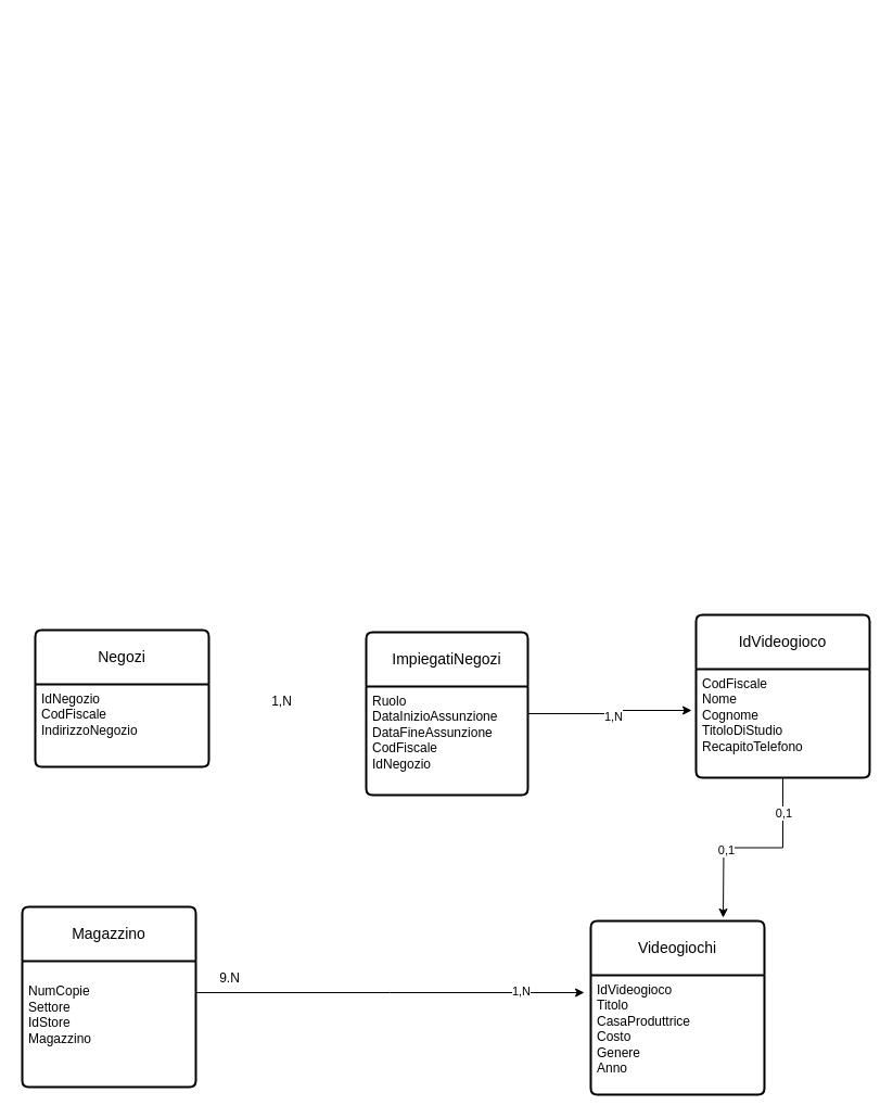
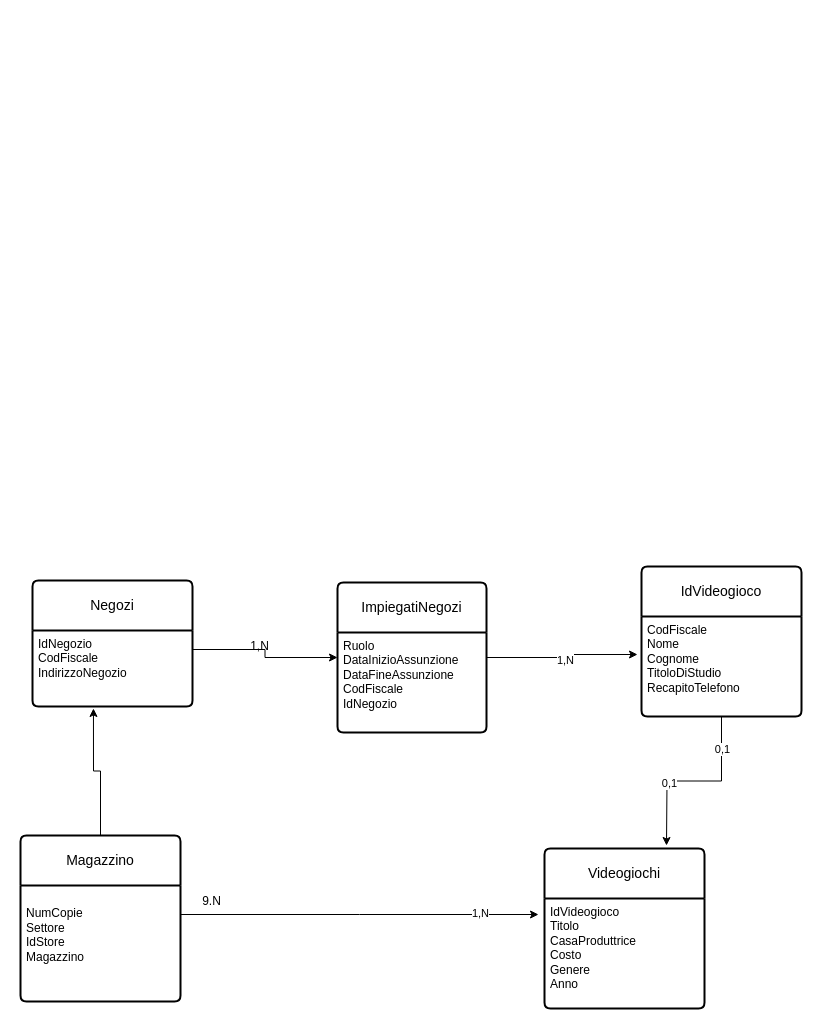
+ <mxCell id="15" style="edgeStyle=orthogonalEdgeStyle;rounded=0;orthogonalLoop=1;jettySize=auto;html=1;exitX=1;exitY=0.25;exitDx=0;exitDy=0;entryX=0;entryY=0.5;entryDx=0;entryDy=0;" parent="1" source="6" target="13" edge="1"><mxGeometry relative="1" as="geometry" /></mxCell>
+ <mxCell id="19" style="edgeStyle=orthogonalEdgeStyle;rounded=0;orthogonalLoop=1;jettySize=auto;html=1;exitX=0.5;exitY=0;exitDx=0;exitDy=0;entryX=0.381;entryY=1.026;entryDx=0;entryDy=0;entryPerimeter=0;" parent="1" source="11" target="6" edge="1"><mxGeometry relative="1" as="geometry" /></mxCell>
